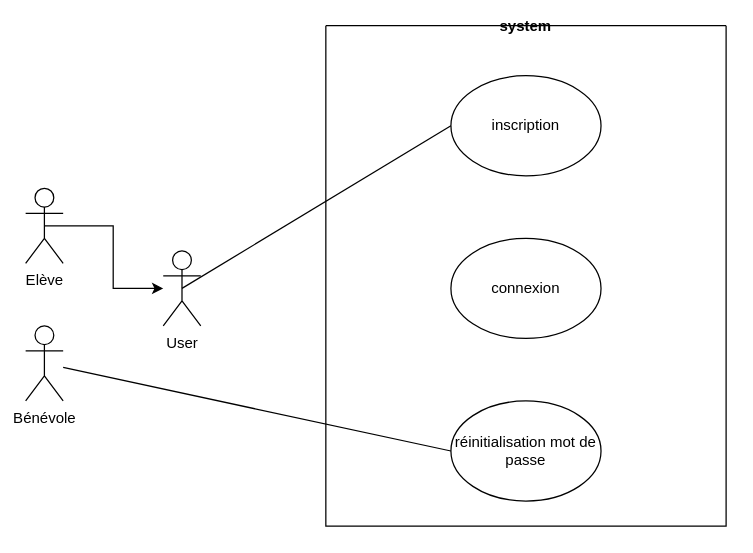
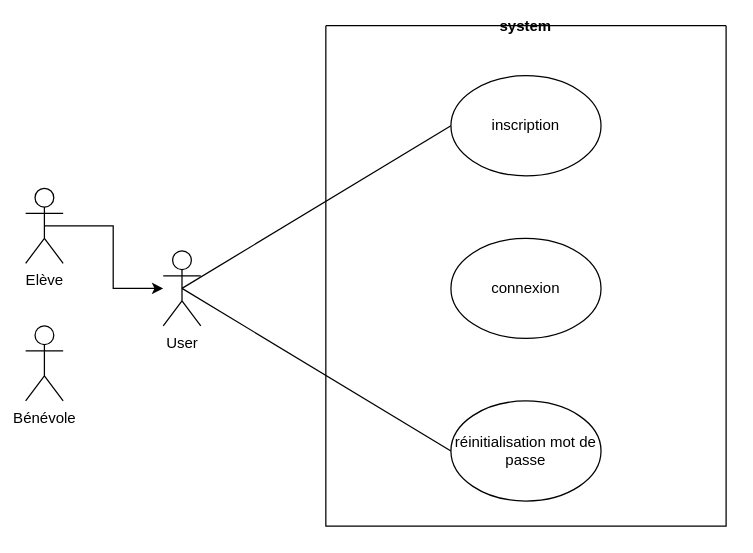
- <mxCell id="11" value="" style="endArrow=none;html=1;fontFamily=Helvetica;exitX=0;exitY=0.5;exitDx=0;exitDy=0;" parent="1" source="6" target="8" edge="1"><mxGeometry width="50" height="50" relative="1" as="geometry"><mxPoint x="340" y="250" as="sourcePoint" /><mxPoint x="390" y="200" as="targetPoint" /></mxGeometry></mxCell>
+ <mxCell id="11" value="" style="endArrow=none;html=1;fontFamily=Helvetica;exitX=0;exitY=0.5;exitDx=0;exitDy=0;entryX=0.5;entryY=0.5;entryDx=0;entryDy=0;entryPerimeter=0;" parent="1" source="6" target="9" edge="1"><mxGeometry width="50" height="50" relative="1" as="geometry"><mxPoint x="340" y="250" as="sourcePoint" /><mxPoint x="390" y="200" as="targetPoint" /></mxGeometry></mxCell>
